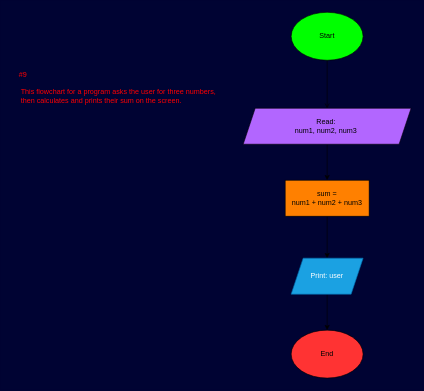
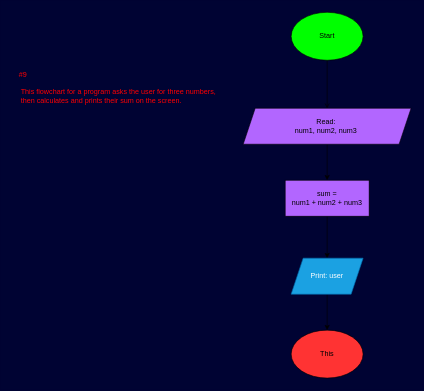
- <mxCell id="7" value="sum =&lt;div&gt;num1 + num2 + num3&lt;/div&gt;" style="rounded=0;whiteSpace=wrap;html=1;fillColor=#FF8000;" parent="1" vertex="1"><mxGeometry x="475" y="300" width="140" height="60" as="geometry" /></mxCell>
+ <mxCell id="7" value="sum =&lt;div&gt;num1 + num2 + num3&lt;/div&gt;" style="rounded=0;whiteSpace=wrap;html=1;fillColor=#b266ff;" parent="1" vertex="1"><mxGeometry x="475" y="300" width="140" height="60" as="geometry" /></mxCell>
- <mxCell id="5" value="End" style="ellipse;whiteSpace=wrap;html=1;fillColor=#FF3333;" parent="1" vertex="1"><mxGeometry x="485" y="550" width="120" height="80" as="geometry" /></mxCell>
+ <mxCell id="5" value="This" style="ellipse;whiteSpace=wrap;html=1;fillColor=#FF3333;" parent="1" vertex="1"><mxGeometry x="485" y="550" width="120" height="80" as="geometry" /></mxCell>
